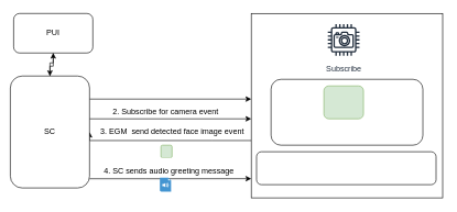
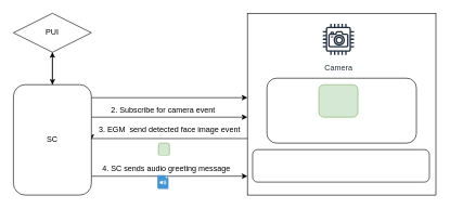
- <mxCell id="25" value="PUI" style="rounded=1;whiteSpace=wrap;html=1;strokeColor=#000000;" vertex="1" parent="1"><mxGeometry x="20" y="20" width="120" height="60" as="geometry" /></mxCell>
+ <mxCell id="25" value="PUI" style="rhombus;whiteSpace=wrap;html=1;strokeColor=#000000;" vertex="1" parent="1"><mxGeometry x="20" y="20" width="120" height="60" as="geometry" /></mxCell>
- <mxCell id="4" value="Subscribe" style="outlineConnect=0;fontColor=#232F3E;gradientColor=none;strokeColor=#232F3E;fillColor=#ffffff;dashed=0;verticalLabelPosition=bottom;verticalAlign=top;align=center;html=1;fontSize=12;fontStyle=0;aspect=fixed;shape=mxgraph.aws4.resourceIcon;resIcon=mxgraph.aws4.camera;" vertex="1" parent="1"><mxGeometry x="490" y="30" width="60" height="60" as="geometry" /></mxCell>
+ <mxCell id="4" value="Camera" style="outlineConnect=0;fontColor=#232F3E;gradientColor=none;strokeColor=#232F3E;fillColor=#ffffff;dashed=0;verticalLabelPosition=bottom;verticalAlign=top;align=center;html=1;fontSize=12;fontStyle=0;aspect=fixed;shape=mxgraph.aws4.resourceIcon;resIcon=mxgraph.aws4.camera;" vertex="1" parent="1"><mxGeometry x="490" y="30" width="60" height="60" as="geometry" /></mxCell>
- <mxCell id="23" value="SC" style="rounded=1;whiteSpace=wrap;html=1;strokeColor=#000000;" vertex="1" parent="1"><mxGeometry x="15" y="115" width="120" height="170" as="geometry" /></mxCell>
+ <mxCell id="23" value="SC" style="rounded=1;whiteSpace=wrap;html=1;strokeColor=#000000;" vertex="1" parent="1"><mxGeometry x="20" y="130" width="120" height="170" as="geometry" /></mxCell>
